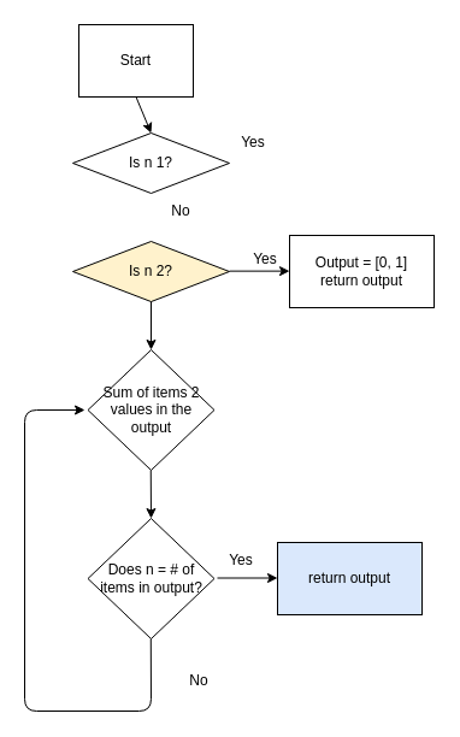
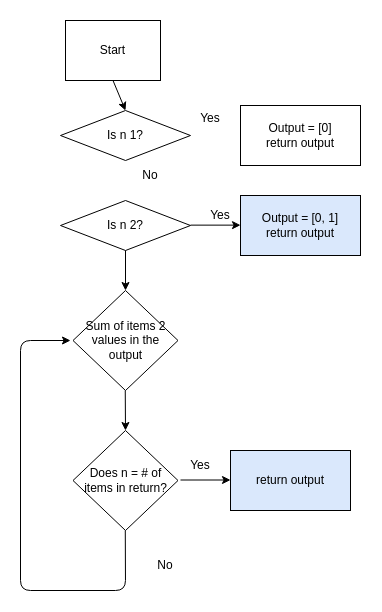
+ <mxCell id="6" value="Output = [0]&lt;br&gt;return output" style="rounded=0;whiteSpace=wrap;html=1;" vertex="1" parent="1"><mxGeometry x="240" y="105" width="120" height="60" as="geometry" /></mxCell>
- <mxCell id="5" value="Is n 2?" style="rhombus;whiteSpace=wrap;html=1;fillColor=#fff2cc;" vertex="1" parent="1"><mxGeometry x="60" y="200" width="130" height="50" as="geometry" /></mxCell>
+ <mxCell id="5" value="Is n 2?" style="rhombus;whiteSpace=wrap;html=1;" vertex="1" parent="1"><mxGeometry x="60" y="200" width="130" height="50" as="geometry" /></mxCell>
- <mxCell id="11" value="Output = [0, 1]&lt;br&gt;return output" style="rounded=0;whiteSpace=wrap;html=1;" vertex="1" parent="1"><mxGeometry x="240" y="195" width="120" height="60" as="geometry" /></mxCell>
+ <mxCell id="11" value="Output = [0, 1]&lt;br&gt;return output" style="rounded=0;whiteSpace=wrap;html=1;fillColor=#dae8fc;" vertex="1" parent="1"><mxGeometry x="240" y="195" width="120" height="60" as="geometry" /></mxCell>
- <mxCell id="15" value="Does n = # of items in output?" style="rhombus;whiteSpace=wrap;html=1;" vertex="1" parent="1"><mxGeometry x="72.5" y="430" width="105" height="100" as="geometry" /></mxCell>
+ <mxCell id="15" value="Does n = # of items in return?" style="rhombus;whiteSpace=wrap;html=1;" vertex="1" parent="1"><mxGeometry x="72.5" y="430" width="105" height="100" as="geometry" /></mxCell>
